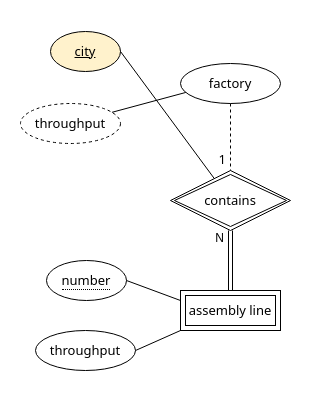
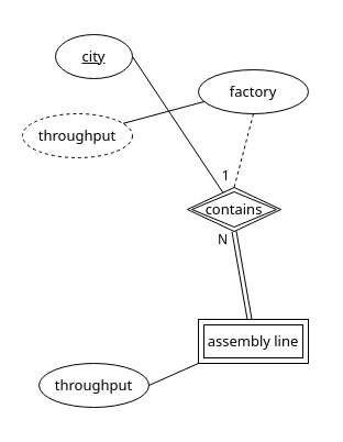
- <mxCell id="6" value="city" style="ellipse;whiteSpace=wrap;html=1;align=center;fontStyle=4;fontSize=13;fontFamily=Noto Sans;fontSource=https%3A%2F%2Ffonts.googleapis.com%2Fcss%3Ffamily%3DNoto%2BSans;fillColor=#fff2cc;" vertex="1" parent="1"><mxGeometry x="50" y="31" width="70" height="40" as="geometry" /></mxCell>
+ <mxCell id="6" value="city" style="ellipse;whiteSpace=wrap;html=1;align=center;fontStyle=4;fontSize=13;fontFamily=Noto Sans;fontSource=https%3A%2F%2Ffonts.googleapis.com%2Fcss%3Ffamily%3DNoto%2BSans;" vertex="1" parent="1"><mxGeometry x="50" y="31" width="70" height="40" as="geometry" /></mxCell>
- <mxCell id="10" value="contains" style="shape=rhombus;double=1;perimeter=rhombusPerimeter;whiteSpace=wrap;html=1;align=center;fontSize=13;fontFamily=Noto Sans;fontSource=https%3A%2F%2Ffonts.googleapis.com%2Fcss%3Ffamily%3DNoto%2BSans;" vertex="1" parent="1"><mxGeometry x="170" y="170" width="120" height="60" as="geometry" /></mxCell>
+ <mxCell id="10" value="contains" style="shape=rhombus;double=1;perimeter=rhombusPerimeter;whiteSpace=wrap;html=1;align=center;fontSize=13;fontFamily=Noto Sans;fontSource=https%3A%2F%2Ffonts.googleapis.com%2Fcss%3Ffamily%3DNoto%2BSans;" vertex="1" parent="1"><mxGeometry x="170" y="170" width="85" height="40" as="geometry" /></mxCell>
- <mxCell id="14" value="&lt;span style=&quot;border-bottom: 1px dotted; font-size: 13px;&quot;&gt;number&lt;/span&gt;" style="ellipse;whiteSpace=wrap;html=1;align=center;fontSize=13;fontFamily=Noto Sans;fontSource=https%3A%2F%2Ffonts.googleapis.com%2Fcss%3Ffamily%3DNoto%2BSans;" vertex="1" parent="1"><mxGeometry x="46" y="260" width="80" height="40" as="geometry" /></mxCell>
- <mxCell id="17" value="" style="endArrow=none;html=1;rounded=0;entryX=0;entryY=0.25;entryDx=0;entryDy=0;exitX=1;exitY=0.5;exitDx=0;exitDy=0;fontSize=13;fontFamily=Noto Sans;fontSource=https%3A%2F%2Ffonts.googleapis.com%2Fcss%3Ffamily%3DNoto%2BSans;" edge="1" parent="1" source="14" target="11"><mxGeometry relative="1" as="geometry"><mxPoint x="131.311" y="260.003" as="sourcePoint" /><mxPoint x="200" y="241.27" as="targetPoint" /></mxGeometry></mxCell>
